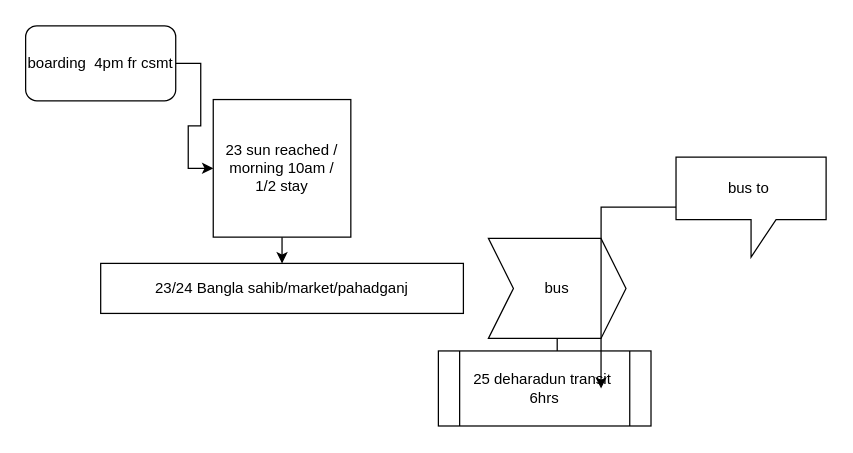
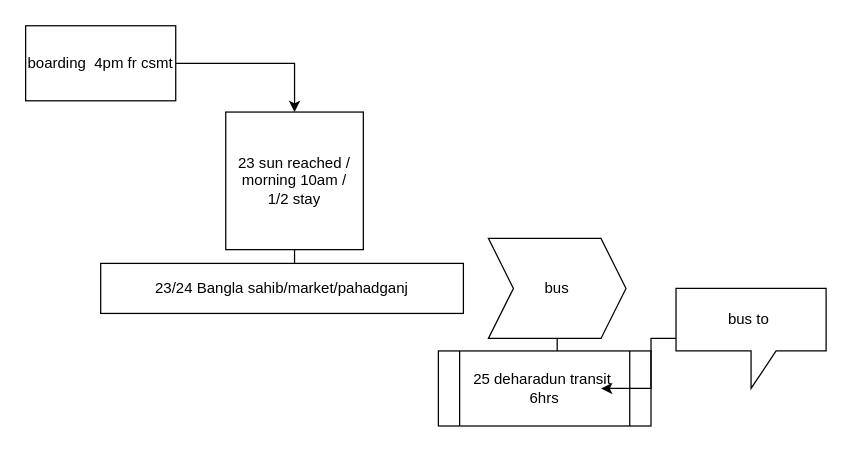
- <mxCell id="3" value="boarding&amp;nbsp; 4pm fr csmt" style="whiteSpace=wrap;html=1;rounded=1;" vertex="1" parent="1"><mxGeometry x="20" y="20" width="120" height="60" as="geometry" /></mxCell>
+ <mxCell id="3" value="boarding&amp;nbsp; 4pm fr csmt" style="whiteSpace=wrap;html=1;" vertex="1" parent="1"><mxGeometry x="20" y="20" width="120" height="60" as="geometry" /></mxCell>
- <mxCell id="5" value="23 sun reached /&lt;div&gt;morning 10am /&lt;/div&gt;&lt;div&gt;1/2 stay&lt;/div&gt;" style="whiteSpace=wrap;html=1;aspect=fixed;" vertex="1" parent="1"><mxGeometry x="170" y="79" width="110" height="110" as="geometry" /></mxCell>
+ <mxCell id="5" value="23 sun reached /&lt;div&gt;morning 10am /&lt;/div&gt;&lt;div&gt;1/2 stay&lt;/div&gt;" style="whiteSpace=wrap;html=1;aspect=fixed;" vertex="1" parent="1"><mxGeometry x="180" y="89" width="110" height="110" as="geometry" /></mxCell>
- <mxCell id="11" value="bus to&amp;nbsp;" style="shape=callout;whiteSpace=wrap;html=1;perimeter=calloutPerimeter;" vertex="1" parent="1"><mxGeometry x="540" y="125" width="120" height="80" as="geometry" /></mxCell>
+ <mxCell id="11" value="bus to&amp;nbsp;" style="shape=callout;whiteSpace=wrap;html=1;perimeter=calloutPerimeter;" vertex="1" parent="1"><mxGeometry x="540" y="230" width="120" height="80" as="geometry" /></mxCell>
